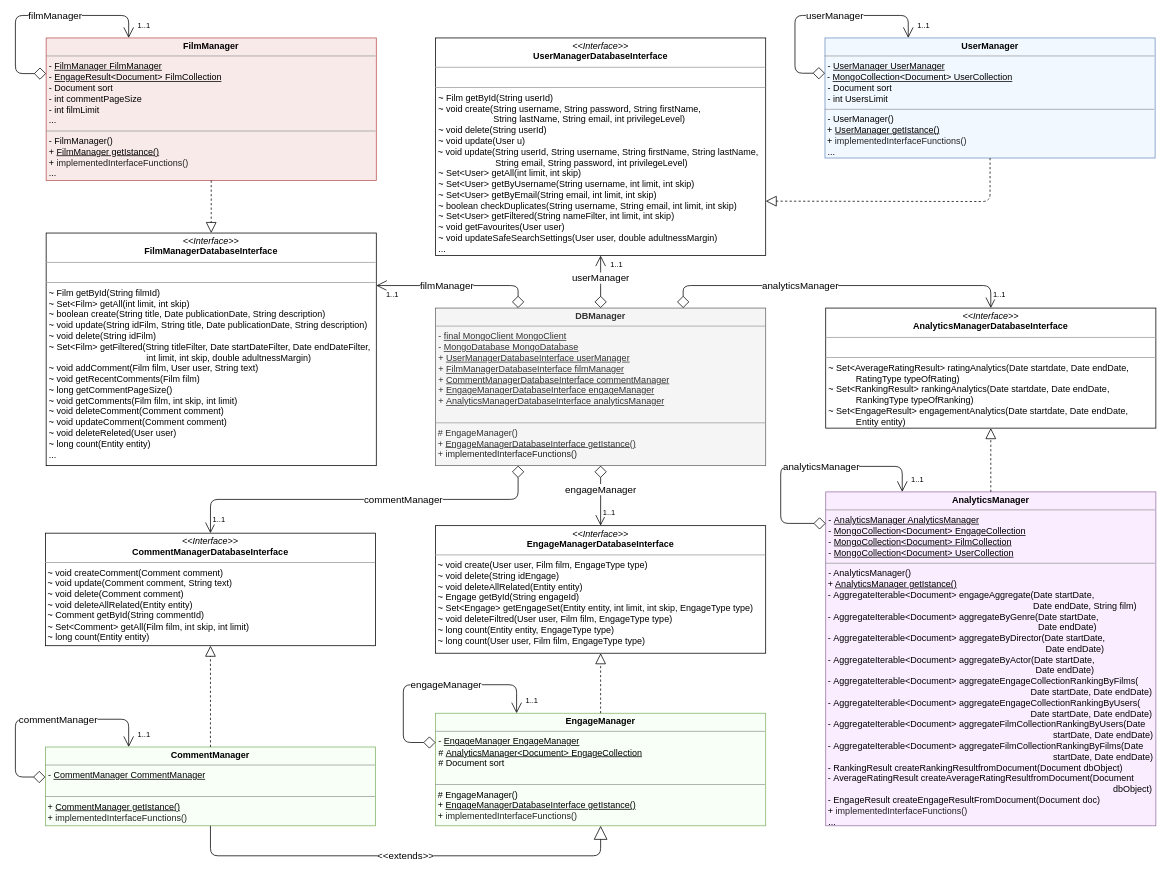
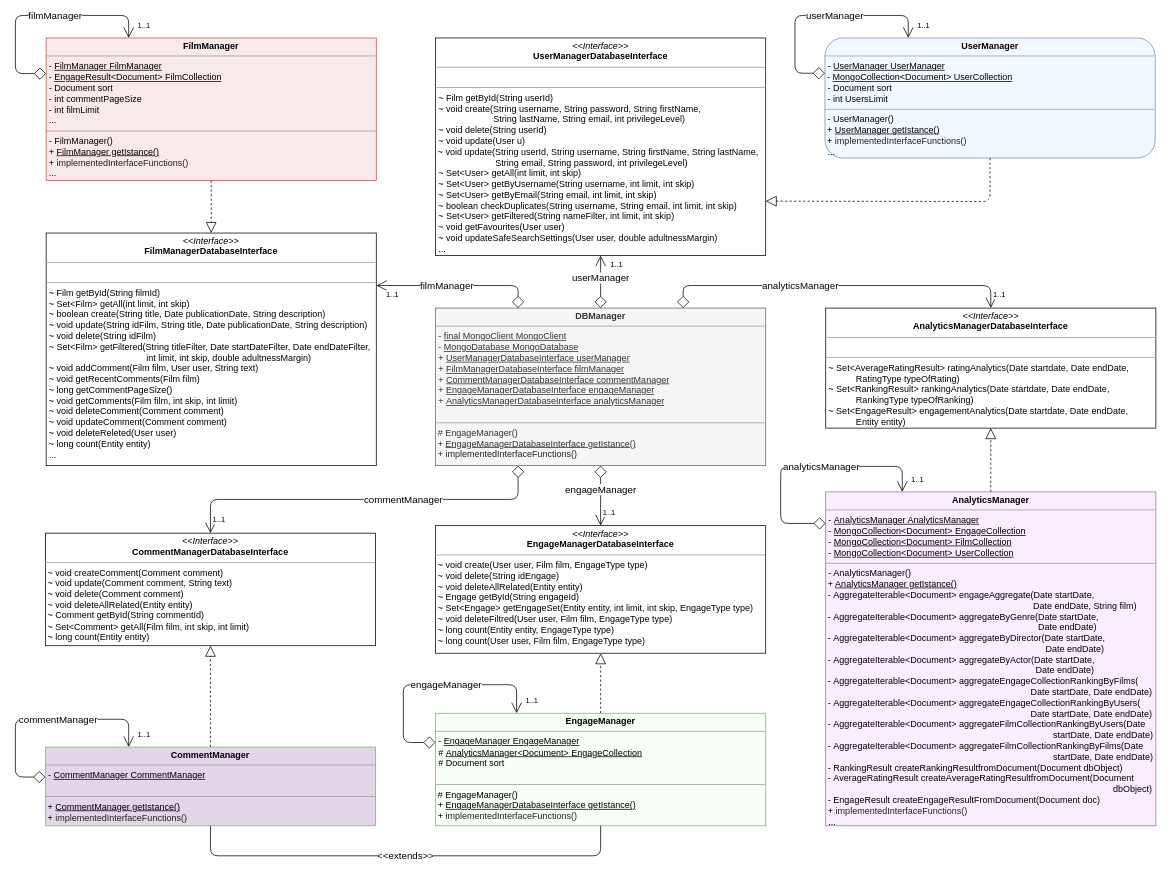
- <mxCell id="4" value="&lt;p style=&quot;margin: 0px ; margin-top: 4px ; text-align: center&quot;&gt;&lt;b&gt;UserManager&lt;/b&gt;&lt;/p&gt;&lt;hr size=&quot;1&quot;&gt;&lt;p style=&quot;margin: 0px ; margin-left: 4px&quot;&gt;- &lt;u&gt;UserManager UserManager&lt;/u&gt;&lt;/p&gt;&amp;nbsp;-&amp;nbsp;&lt;u&gt;MongoCollection&amp;lt;Document&amp;gt; UserCollection&lt;/u&gt;&lt;br&gt;&lt;p style=&quot;margin: 0px ; margin-left: 4px&quot;&gt;-&amp;nbsp;Document sort&lt;/p&gt;&lt;p style=&quot;margin: 0px ; margin-left: 4px&quot;&gt;-&amp;nbsp;int UsersLimit&lt;/p&gt;&lt;hr size=&quot;1&quot;&gt;&lt;p style=&quot;margin: 0px ; margin-left: 4px&quot;&gt;- UserManager()&lt;/p&gt;&amp;nbsp;+&amp;nbsp;&lt;u&gt;UserManager getIstance()&lt;/u&gt;&lt;br&gt;&lt;span&gt;&amp;nbsp;+&amp;nbsp;&lt;/span&gt;&lt;span style=&quot;font-family: inherit ; color: rgb(34 , 34 , 34) ; white-space: pre-wrap&quot;&gt;implementedInterfaceFunctions()&lt;/span&gt;&lt;u&gt;&lt;br&gt;&lt;/u&gt;&lt;p style=&quot;margin: 0px ; margin-left: 4px&quot;&gt;...&lt;/p&gt;" style="verticalAlign=top;align=left;overflow=fill;fontSize=12;fontFamily=Helvetica;html=1;fillColor=#F2F8FF;strokeColor=#6c8ebf;gradientDirection=west;" vertex="1" parent="1"><mxGeometry x="1099" y="50" width="440" height="160" as="geometry" /></mxCell>
+ <mxCell id="4" value="&lt;p style=&quot;margin: 0px ; margin-top: 4px ; text-align: center&quot;&gt;&lt;b&gt;UserManager&lt;/b&gt;&lt;/p&gt;&lt;hr size=&quot;1&quot;&gt;&lt;p style=&quot;margin: 0px ; margin-left: 4px&quot;&gt;- &lt;u&gt;UserManager UserManager&lt;/u&gt;&lt;/p&gt;&amp;nbsp;-&amp;nbsp;&lt;u&gt;MongoCollection&amp;lt;Document&amp;gt; UserCollection&lt;/u&gt;&lt;br&gt;&lt;p style=&quot;margin: 0px ; margin-left: 4px&quot;&gt;-&amp;nbsp;Document sort&lt;/p&gt;&lt;p style=&quot;margin: 0px ; margin-left: 4px&quot;&gt;-&amp;nbsp;int UsersLimit&lt;/p&gt;&lt;hr size=&quot;1&quot;&gt;&lt;p style=&quot;margin: 0px ; margin-left: 4px&quot;&gt;- UserManager()&lt;/p&gt;&amp;nbsp;+&amp;nbsp;&lt;u&gt;UserManager getIstance()&lt;/u&gt;&lt;br&gt;&lt;span&gt;&amp;nbsp;+&amp;nbsp;&lt;/span&gt;&lt;span style=&quot;font-family: inherit ; color: rgb(34 , 34 , 34) ; white-space: pre-wrap&quot;&gt;implementedInterfaceFunctions()&lt;/span&gt;&lt;u&gt;&lt;br&gt;&lt;/u&gt;&lt;p style=&quot;margin: 0px ; margin-left: 4px&quot;&gt;...&lt;/p&gt;" style="verticalAlign=top;align=left;overflow=fill;fontSize=12;fontFamily=Helvetica;html=1;fillColor=#F2F8FF;strokeColor=#6c8ebf;gradientDirection=west;rounded=1;" vertex="1" parent="1"><mxGeometry x="1099" y="50" width="440" height="160" as="geometry" /></mxCell>
- <mxCell id="8" value="&lt;p style=&quot;margin: 0px ; margin-top: 4px ; text-align: center&quot;&gt;&lt;b&gt;CommentManager&lt;/b&gt;&lt;br&gt;&lt;/p&gt;&lt;hr size=&quot;1&quot;&gt;&lt;p style=&quot;margin: 0px ; margin-left: 4px&quot;&gt;-&amp;nbsp;&lt;u&gt;CommentManager CommentManager&lt;/u&gt;&lt;/p&gt;&lt;br&gt;&lt;hr size=&quot;1&quot;&gt;&lt;p style=&quot;margin: 0px ; margin-left: 4px&quot;&gt;&lt;/p&gt;&amp;nbsp;+ &lt;u&gt;CommentManager getIstance()&lt;/u&gt;&lt;br&gt;&lt;span&gt;&amp;nbsp;+&amp;nbsp;&lt;/span&gt;&lt;span style=&quot;font-family: inherit ; color: rgb(34 , 34 , 34) ; white-space: pre-wrap&quot;&gt;implementedInterfaceFunctions()&lt;br&gt;&lt;/span&gt;" style="verticalAlign=top;align=left;overflow=fill;fontSize=12;fontFamily=Helvetica;html=1;fillColor=#F7FFF7;strokeColor=#82b366;gradientDirection=west;" vertex="1" parent="1"><mxGeometry x="60" y="995" width="440" height="105" as="geometry" /></mxCell>
+ <mxCell id="8" value="&lt;p style=&quot;margin: 0px ; margin-top: 4px ; text-align: center&quot;&gt;&lt;b&gt;CommentManager&lt;/b&gt;&lt;br&gt;&lt;/p&gt;&lt;hr size=&quot;1&quot;&gt;&lt;p style=&quot;margin: 0px ; margin-left: 4px&quot;&gt;-&amp;nbsp;&lt;u&gt;CommentManager CommentManager&lt;/u&gt;&lt;/p&gt;&lt;br&gt;&lt;hr size=&quot;1&quot;&gt;&lt;p style=&quot;margin: 0px ; margin-left: 4px&quot;&gt;&lt;/p&gt;&amp;nbsp;+ &lt;u&gt;CommentManager getIstance()&lt;/u&gt;&lt;br&gt;&lt;span&gt;&amp;nbsp;+&amp;nbsp;&lt;/span&gt;&lt;span style=&quot;font-family: inherit ; color: rgb(34 , 34 , 34) ; white-space: pre-wrap&quot;&gt;implementedInterfaceFunctions()&lt;br&gt;&lt;/span&gt;" style="verticalAlign=top;align=left;overflow=fill;fontSize=12;fontFamily=Helvetica;html=1;fillColor=#e1d5e7;strokeColor=#82b366;gradientDirection=west;" vertex="1" parent="1"><mxGeometry x="60" y="995" width="440" height="105" as="geometry" /></mxCell>
- <mxCell id="33" value="&amp;lt;&amp;lt;extends&amp;gt;&amp;gt;" style="endArrow=block;endSize=16;endFill=0;html=1;fontSize=13;exitX=0.5;exitY=1;exitDx=0;exitDy=0;entryX=0.5;entryY=1;entryDx=0;entryDy=0;" edge="1" parent="1" source="8" target="10"><mxGeometry width="160" relative="1" as="geometry"><mxPoint x="530" y="1250" as="sourcePoint" /><mxPoint x="530" y="1170" as="targetPoint" /><Array as="points"><mxPoint x="280" y="1140" /><mxPoint x="800" y="1140" /></Array></mxGeometry></mxCell>
+ <mxCell id="33" value="&amp;lt;&amp;lt;extends&amp;gt;&amp;gt;" style="endArrow=none;endSize=16;endFill=0;html=1;fontSize=13;exitX=0.5;exitY=1;exitDx=0;exitDy=0;entryX=0.5;entryY=1;entryDx=0;entryDy=0;" edge="1" parent="1" source="8" target="10"><mxGeometry width="160" relative="1" as="geometry"><mxPoint x="530" y="1250" as="sourcePoint" /><mxPoint x="530" y="1170" as="targetPoint" /><Array as="points"><mxPoint x="280" y="1140" /><mxPoint x="800" y="1140" /></Array></mxGeometry></mxCell>
